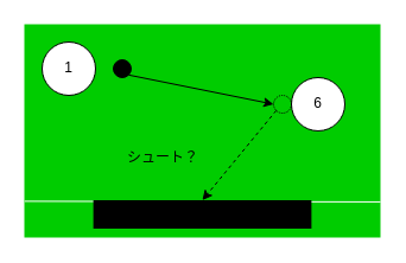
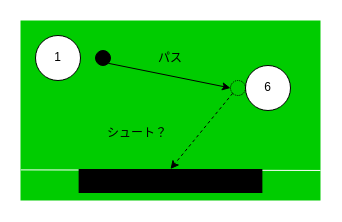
+ <mxCell id="11" value="パス" style="text;html=1;strokeColor=none;fillColor=none;align=center;verticalAlign=middle;whiteSpace=wrap;rounded=0;" vertex="1" parent="2"><mxGeometry x="105" y="15.0" width="90" height="45" as="geometry" /></mxCell>
